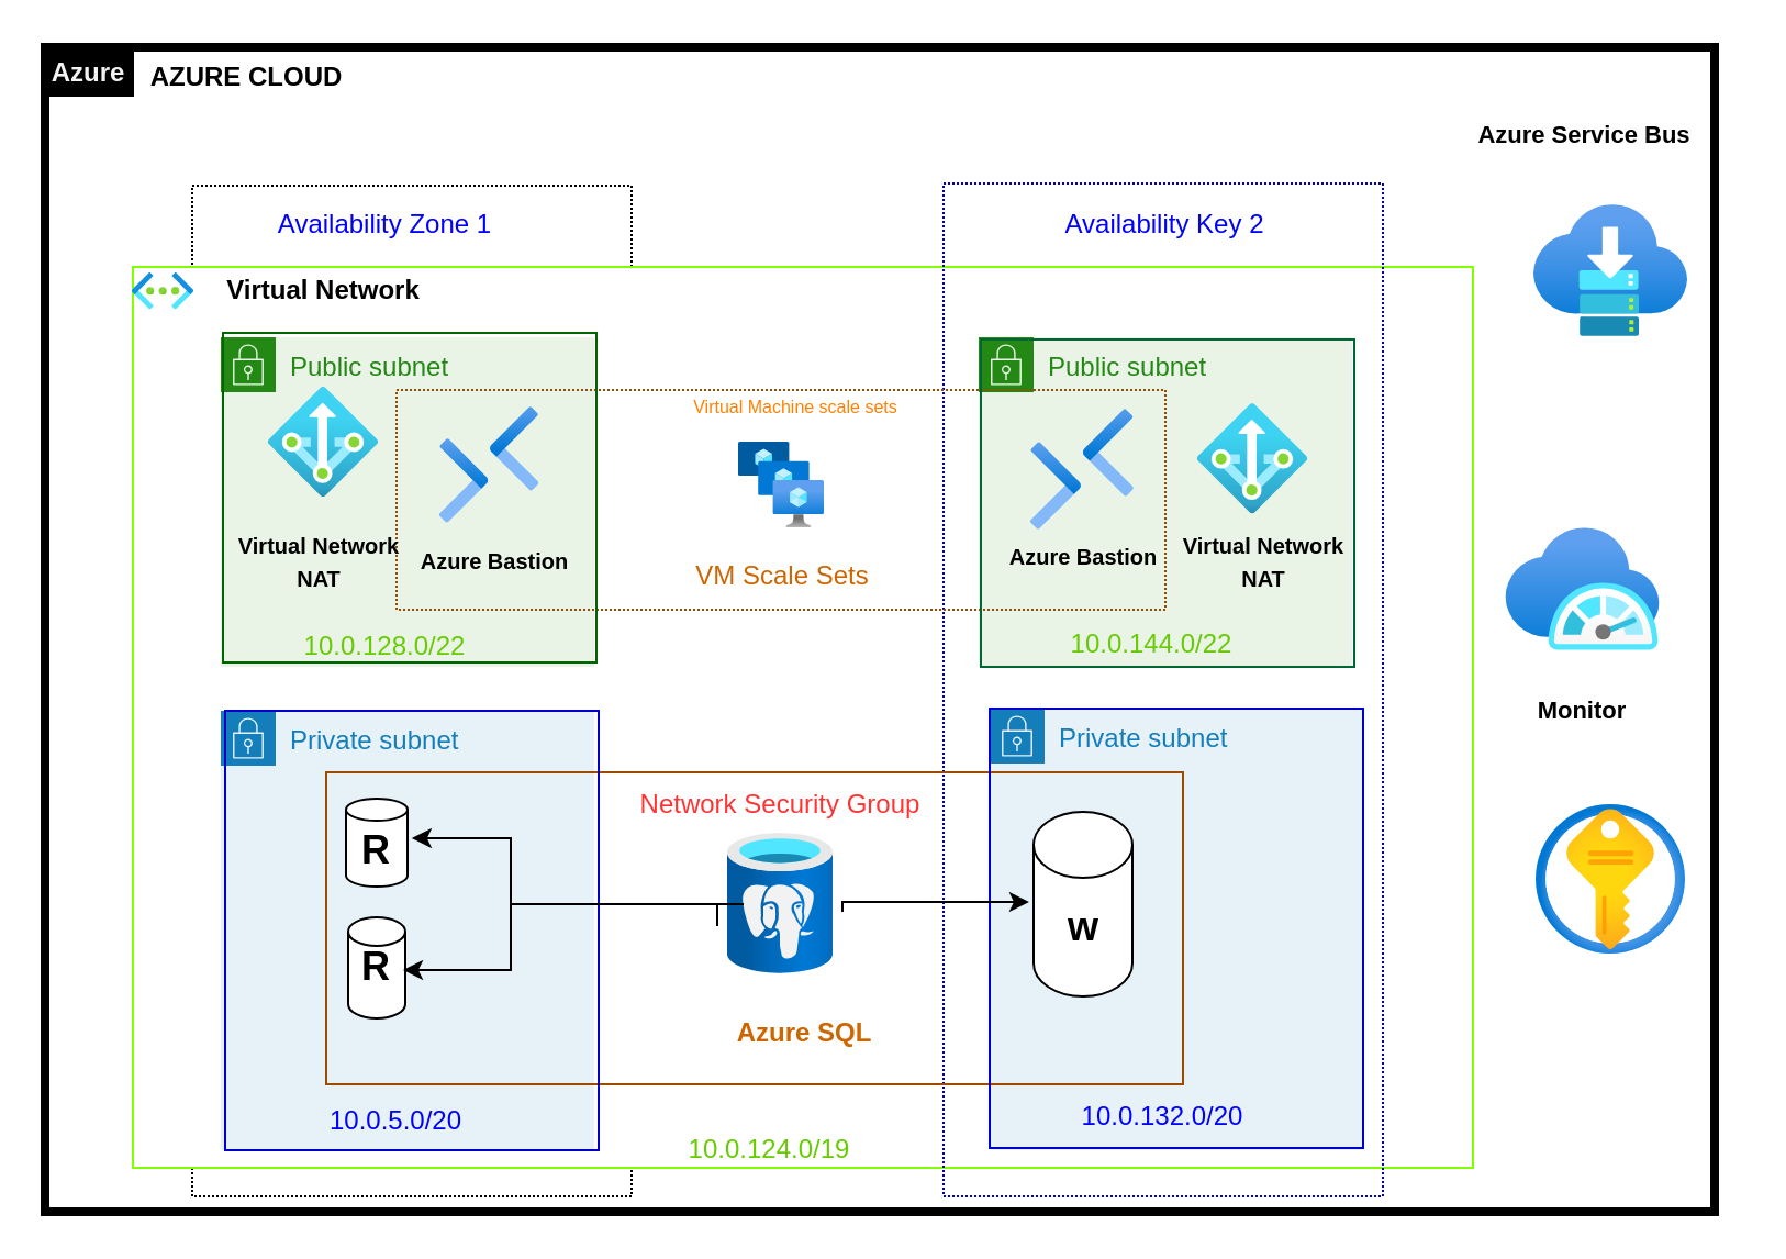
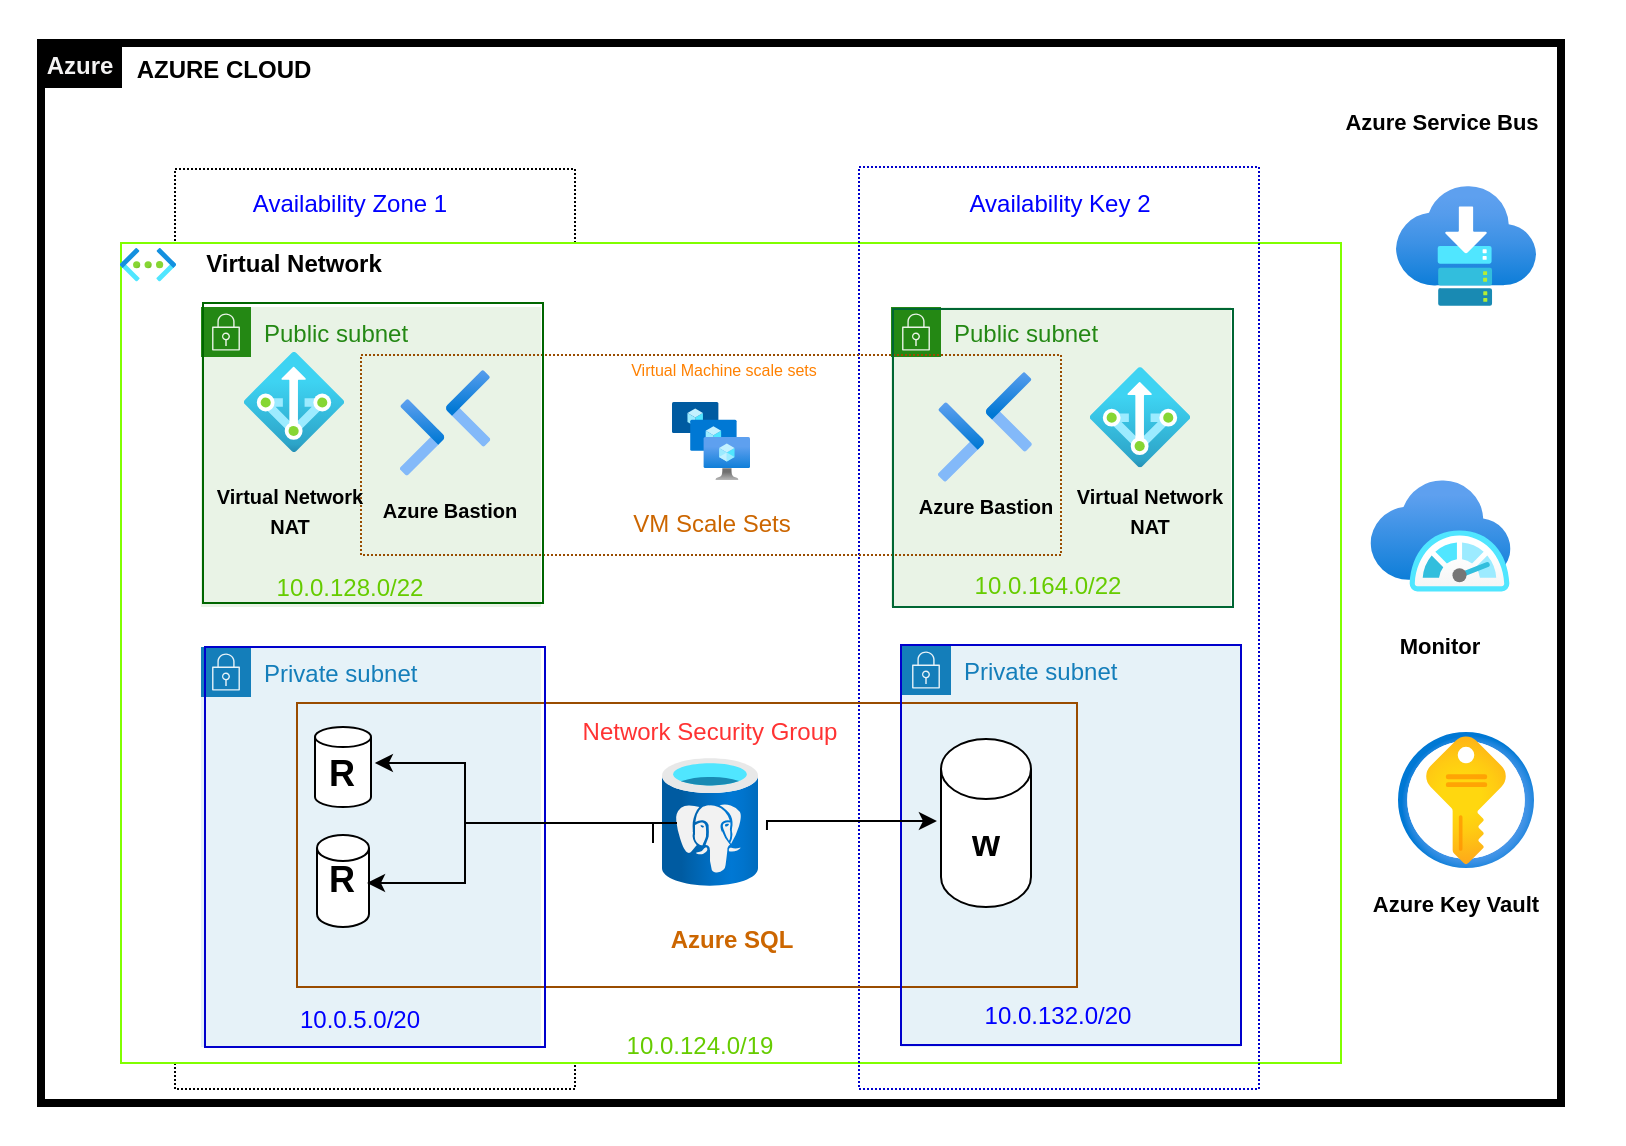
- <mxCell id="31" value="&lt;font color=&quot;#66cc00&quot;&gt;10.0.144.0/22&lt;/font&gt;" style="text;html=1;strokeColor=none;fillColor=none;align=center;verticalAlign=middle;whiteSpace=wrap;rounded=0;movable=1;resizable=1;rotatable=1;deletable=1;editable=1;locked=0;connectable=1;container=0;" parent="2" vertex="1"><mxGeometry x="464" y="257" width="80" height="30" as="geometry" /></mxCell>
+ <mxCell id="31" value="&lt;font color=&quot;#66cc00&quot;&gt;10.0.164.0/22&lt;/font&gt;" style="text;html=1;strokeColor=none;fillColor=none;align=center;verticalAlign=middle;whiteSpace=wrap;rounded=0;movable=1;resizable=1;rotatable=1;deletable=1;editable=1;locked=0;connectable=1;container=0;" parent="2" vertex="1"><mxGeometry x="464" y="257" width="80" height="30" as="geometry" /></mxCell>
+ <mxCell id="44" value="&lt;b&gt;&lt;font style=&quot;font-size: 11px;&quot;&gt;Azure Key Vault&lt;/font&gt;&lt;/b&gt;" style="text;html=1;strokeColor=none;fillColor=none;align=center;verticalAlign=middle;whiteSpace=wrap;rounded=0;" parent="2" vertex="1"><mxGeometry x="659" y="416" width="98" height="30" as="geometry" /></mxCell>
